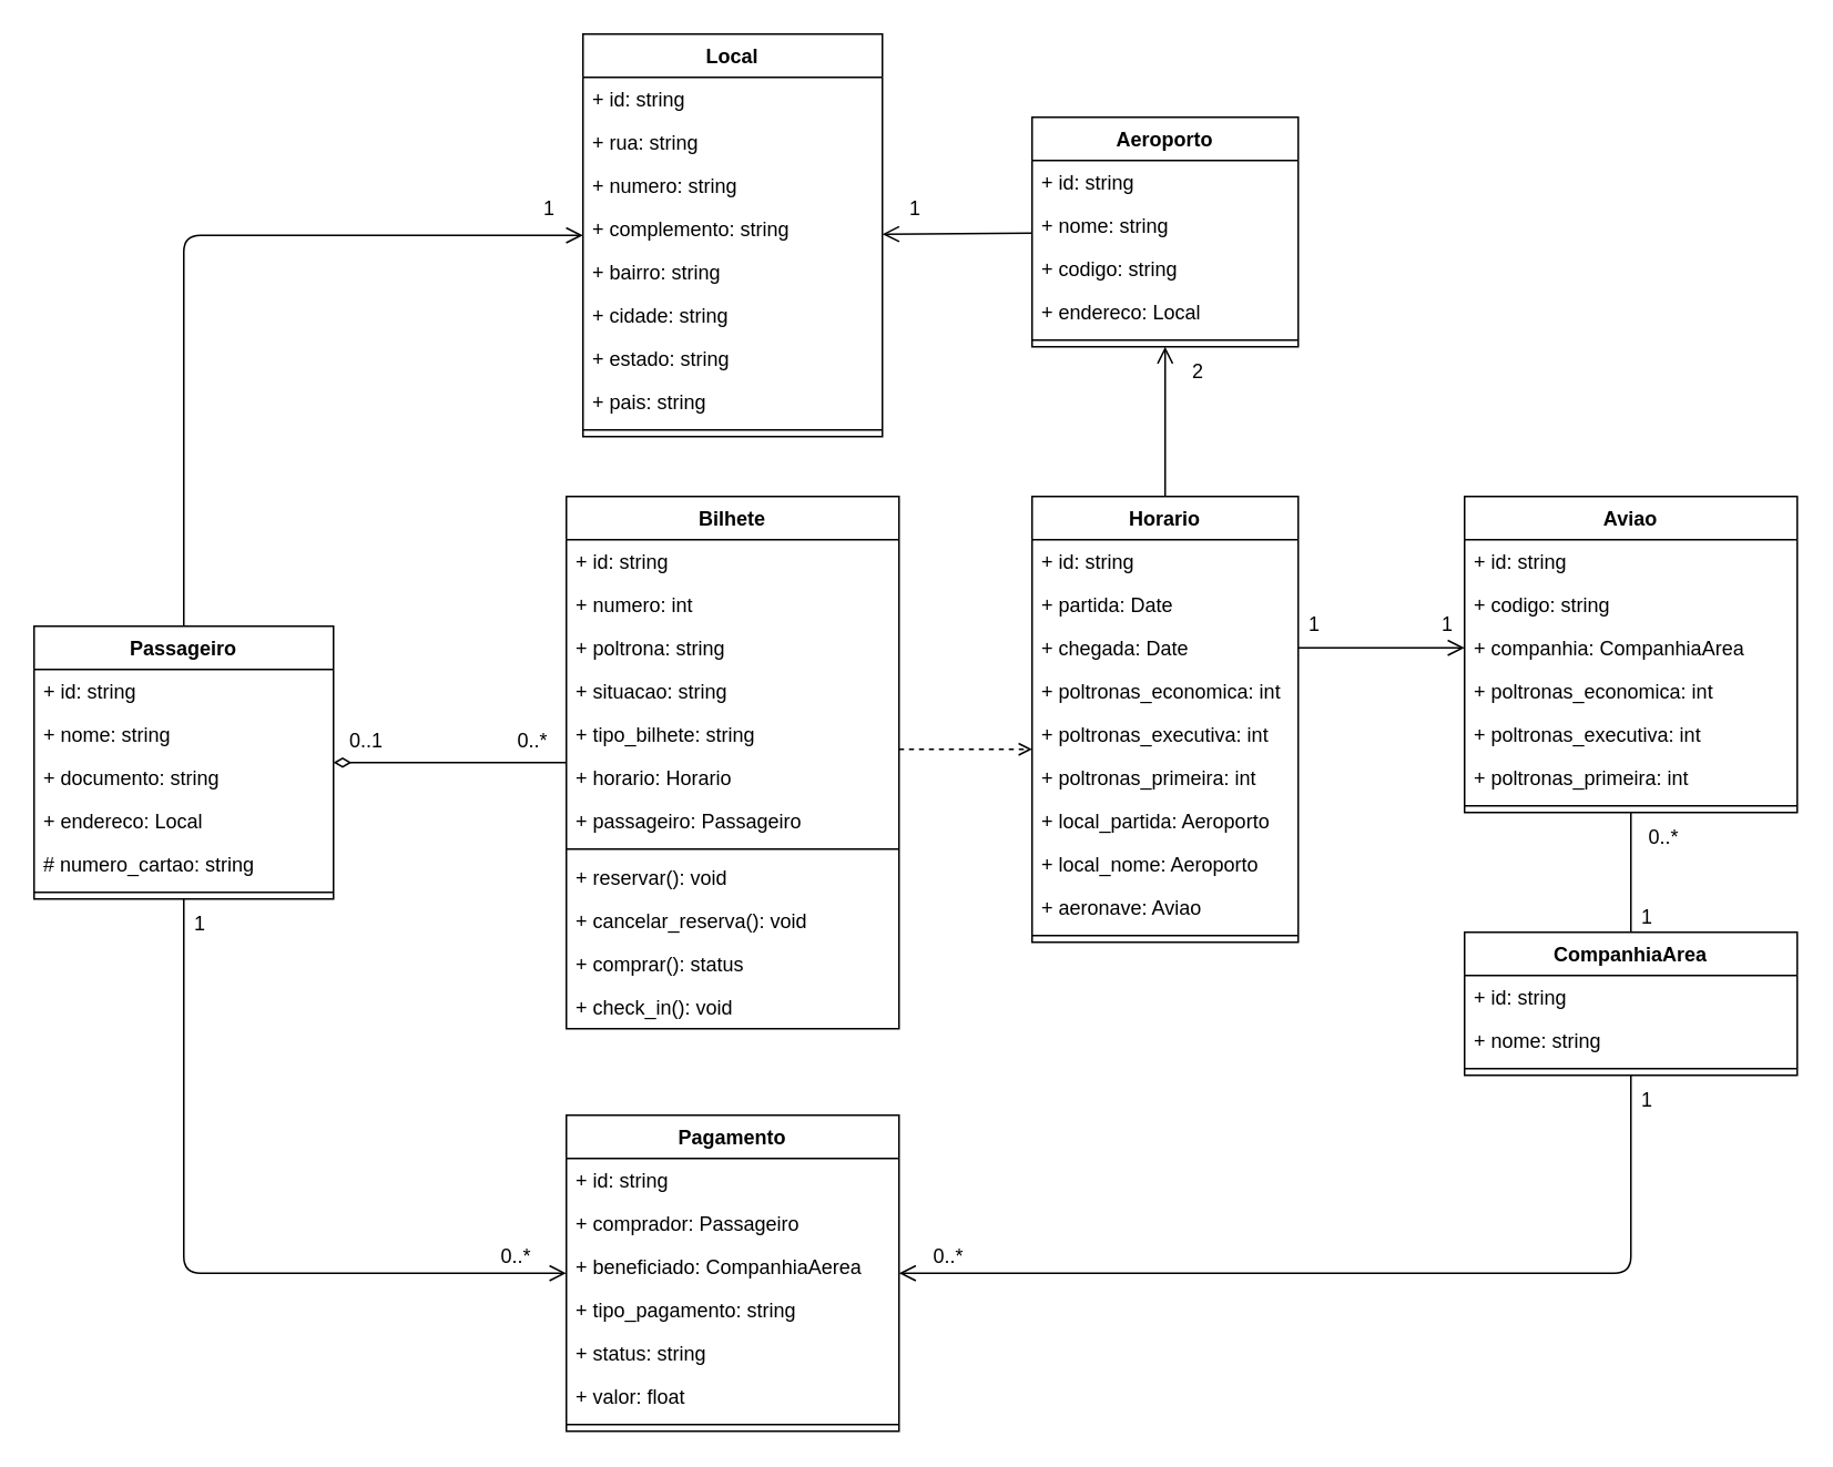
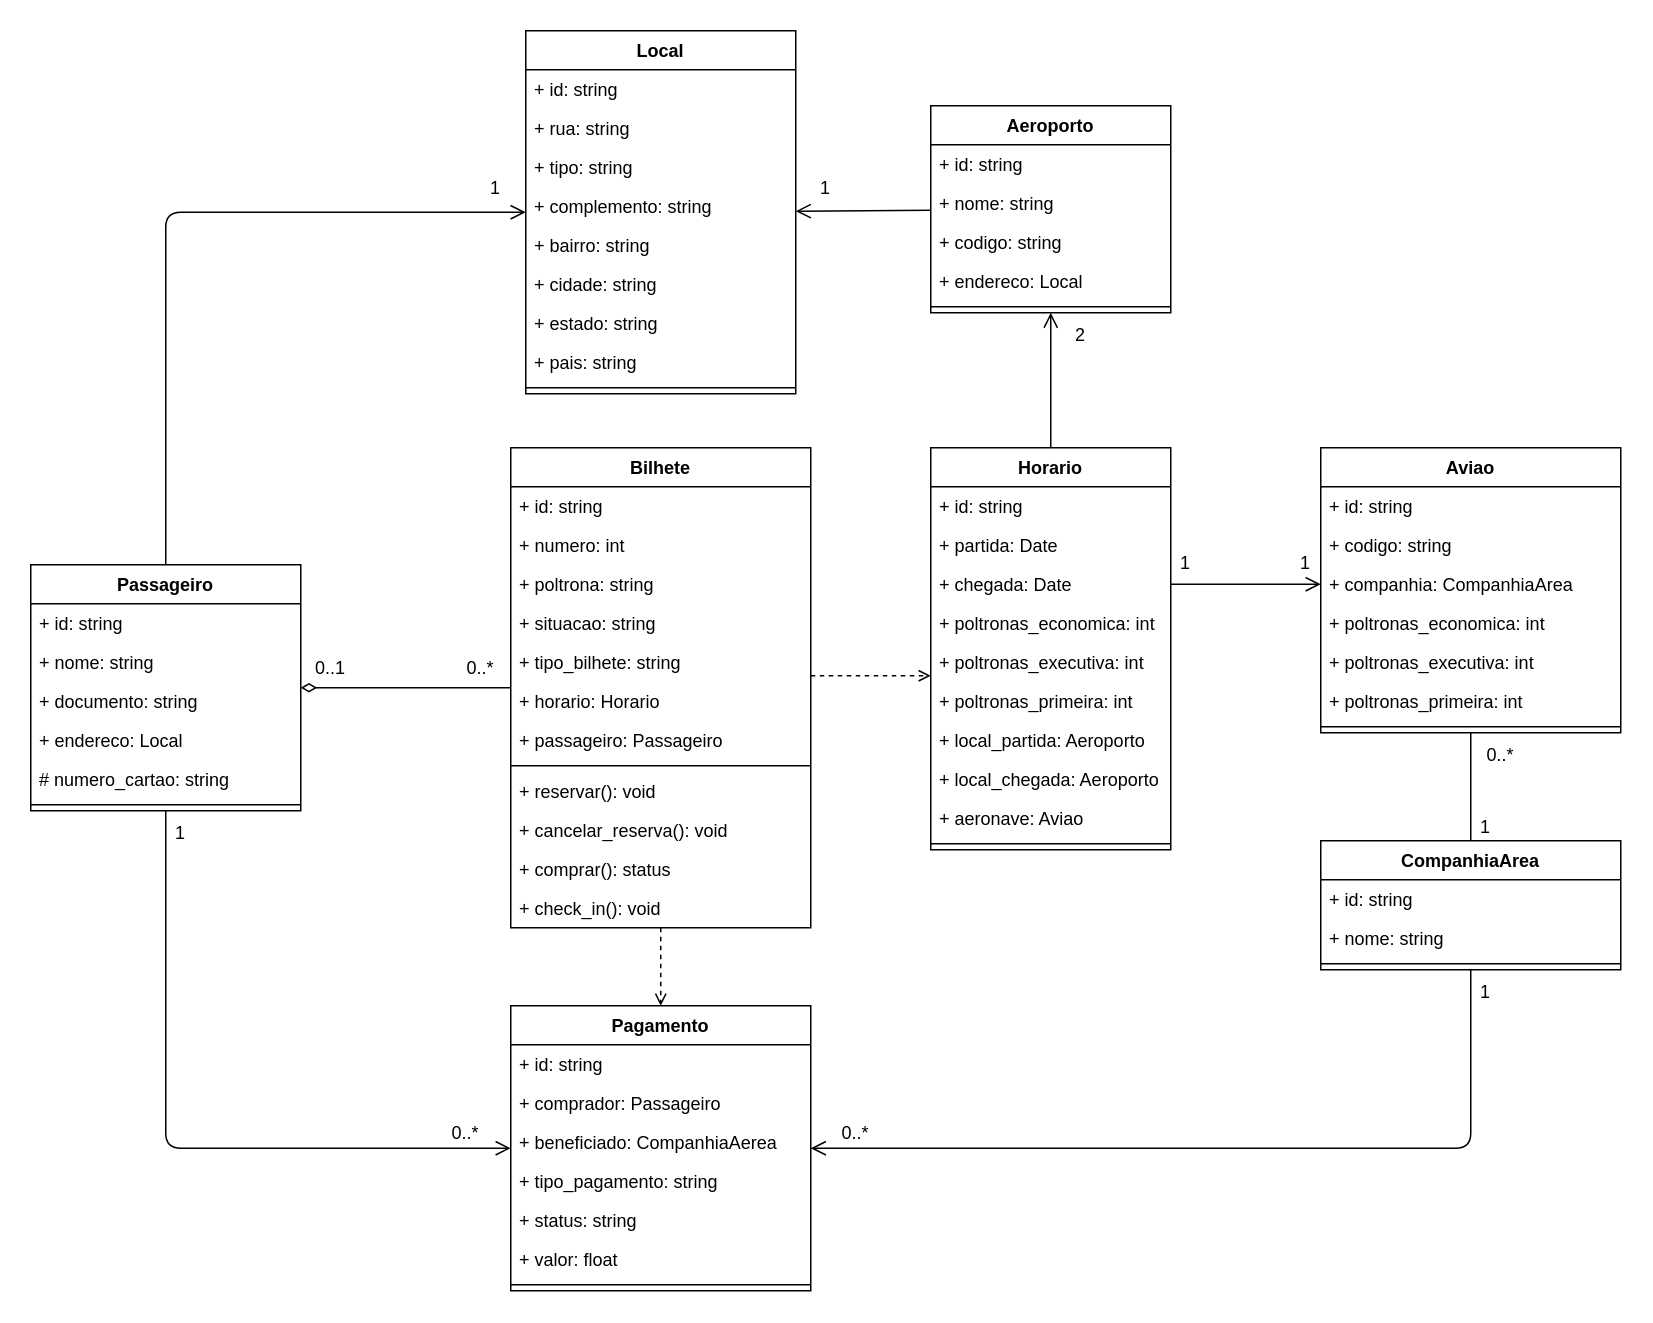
- <mxCell id="54" value="+ numero: string&#10;" style="text;strokeColor=none;fillColor=none;align=left;verticalAlign=top;spacingLeft=4;spacingRight=4;overflow=hidden;rotatable=0;points=[[0,0.5],[1,0.5]];portConstraint=eastwest;" vertex="1" parent="51"><mxGeometry y="78" width="180" height="26" as="geometry" /></mxCell>
+ <mxCell id="54" value="+ tipo: string&#10;" style="text;strokeColor=none;fillColor=none;align=left;verticalAlign=top;spacingLeft=4;spacingRight=4;overflow=hidden;rotatable=0;points=[[0,0.5],[1,0.5]];portConstraint=eastwest;" vertex="1" parent="51"><mxGeometry y="78" width="180" height="26" as="geometry" /></mxCell>
- <mxCell id="48" value="+ local_nome: Aeroporto&#10;" style="text;strokeColor=none;fillColor=none;align=left;verticalAlign=top;spacingLeft=4;spacingRight=4;overflow=hidden;rotatable=0;points=[[0,0.5],[1,0.5]];portConstraint=eastwest;" vertex="1" parent="40"><mxGeometry y="208" width="160" height="26" as="geometry" /></mxCell>
+ <mxCell id="48" value="+ local_chegada: Aeroporto&#10;" style="text;strokeColor=none;fillColor=none;align=left;verticalAlign=top;spacingLeft=4;spacingRight=4;overflow=hidden;rotatable=0;points=[[0,0.5],[1,0.5]];portConstraint=eastwest;" vertex="1" parent="40"><mxGeometry y="208" width="160" height="26" as="geometry" /></mxCell>
+ <mxCell id="91" value="" style="endArrow=open;html=1;rounded=0;align=center;verticalAlign=bottom;dashed=1;endFill=0;labelBackgroundColor=none;" edge="1" parent="1" source="9" target="61"><mxGeometry relative="1" as="geometry"><mxPoint x="550" y="460" as="sourcePoint" /><mxPoint x="630" y="460" as="targetPoint" /></mxGeometry></mxCell>
